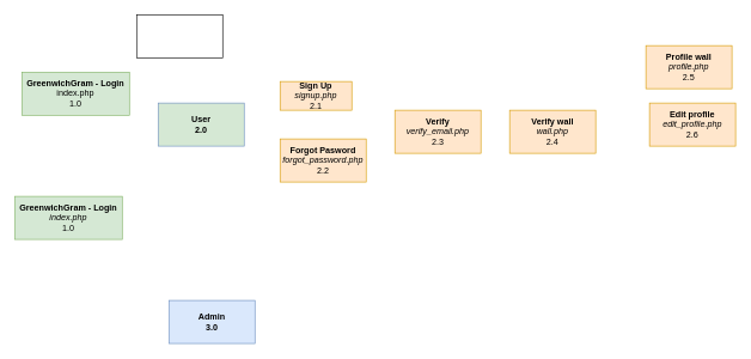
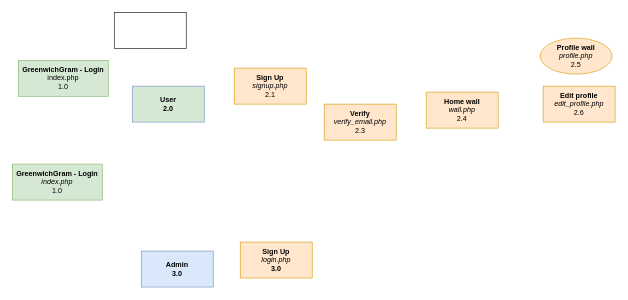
- <mxCell id="11" value="&lt;b&gt;Profile wall&lt;br&gt;&lt;/b&gt;&lt;i&gt;profile.php&lt;/i&gt;&lt;br&gt;2.5" style="rounded=0;whiteSpace=wrap;html=1;fillColor=#ffe6cc;strokeColor=#d79b00;" vertex="1" parent="1"><mxGeometry x="900" y="63" width="120" height="60" as="geometry" /></mxCell>
+ <mxCell id="11" value="&lt;b&gt;Profile wall&lt;br&gt;&lt;/b&gt;&lt;i&gt;profile.php&lt;/i&gt;&lt;br&gt;2.5" style="ellipse;whiteSpace=wrap;html=1;fillColor=#ffe6cc;strokeColor=#d79b00;" vertex="1" parent="1"><mxGeometry x="900" y="63" width="120" height="60" as="geometry" /></mxCell>
- <mxCell id="5" value="&lt;b&gt;Sign Up&lt;/b&gt;&lt;br&gt;&lt;i&gt;signup.php&lt;/i&gt;&lt;br&gt;2.1" style="rounded=0;whiteSpace=wrap;html=1;fillColor=#ffe6cc;strokeColor=#d79b00;" vertex="1" parent="1"><mxGeometry x="390" y="113" width="100" height="40" as="geometry" /></mxCell>
+ <mxCell id="5" value="&lt;b&gt;Sign Up&lt;/b&gt;&lt;br&gt;&lt;i&gt;signup.php&lt;/i&gt;&lt;br&gt;2.1" style="rounded=0;whiteSpace=wrap;html=1;fillColor=#ffe6cc;strokeColor=#d79b00;" vertex="1" parent="1"><mxGeometry x="390" y="113" width="120" height="60" as="geometry" /></mxCell>
- <mxCell id="9" value="&lt;b&gt;Verify&lt;br&gt;&lt;/b&gt;&lt;i&gt;verify_email.php&lt;/i&gt;&lt;br&gt;2.3" style="rounded=0;whiteSpace=wrap;html=1;fillColor=#ffe6cc;strokeColor=#d79b00;" vertex="1" parent="1"><mxGeometry x="550" y="153" width="120" height="60" as="geometry" /></mxCell>
+ <mxCell id="9" value="&lt;b&gt;Verify&lt;br&gt;&lt;/b&gt;&lt;i&gt;verify_email.php&lt;/i&gt;&lt;br&gt;2.3" style="rounded=0;whiteSpace=wrap;html=1;fillColor=#ffe6cc;strokeColor=#d79b00;" vertex="1" parent="1"><mxGeometry x="540" y="173" width="120" height="60" as="geometry" /></mxCell>
- <mxCell id="10" value="&lt;b&gt;Verify wall&lt;br&gt;&lt;/b&gt;&lt;i&gt;wall.php&lt;/i&gt;&lt;br&gt;2.4" style="rounded=0;whiteSpace=wrap;html=1;fillColor=#ffe6cc;strokeColor=#d79b00;" vertex="1" parent="1"><mxGeometry x="710" y="153" width="120" height="60" as="geometry" /></mxCell>
+ <mxCell id="10" value="&lt;b&gt;Home wall&lt;br&gt;&lt;/b&gt;&lt;i&gt;wall.php&lt;/i&gt;&lt;br&gt;2.4" style="rounded=0;whiteSpace=wrap;html=1;fillColor=#ffe6cc;strokeColor=#d79b00;" vertex="1" parent="1"><mxGeometry x="710" y="153" width="120" height="60" as="geometry" /></mxCell>
- <mxCell id="6" value="&lt;b&gt;Forgot Pasword&lt;br&gt;&lt;/b&gt;&lt;i&gt;forgot_password.php&lt;/i&gt;&lt;br&gt;2.2" style="rounded=0;whiteSpace=wrap;html=1;fillColor=#ffe6cc;strokeColor=#d79b00;" vertex="1" parent="1"><mxGeometry x="390" y="193" width="120" height="60" as="geometry" /></mxCell>
+ <mxCell id="13" value="&lt;b&gt;Sign Up&lt;/b&gt;&lt;br&gt;&lt;i&gt;login.php&lt;/i&gt;&lt;br&gt;&lt;b&gt;3.0&lt;/b&gt;" style="rounded=0;whiteSpace=wrap;html=1;fillColor=#ffe6cc;strokeColor=#d79b00;" vertex="1" parent="1"><mxGeometry x="400" y="403" width="120" height="60" as="geometry" /></mxCell>
